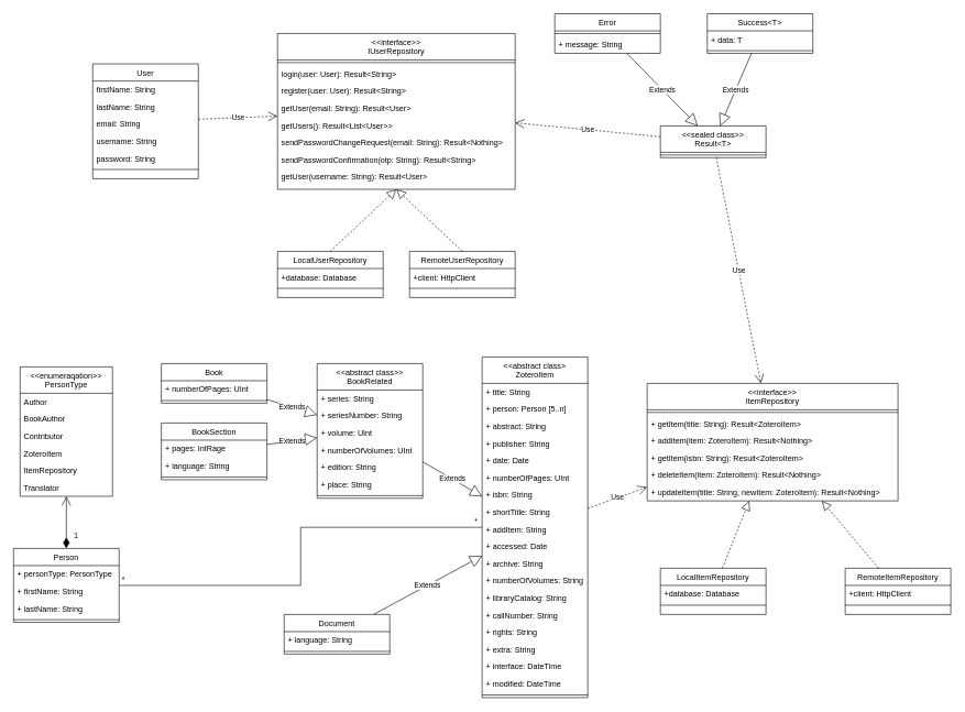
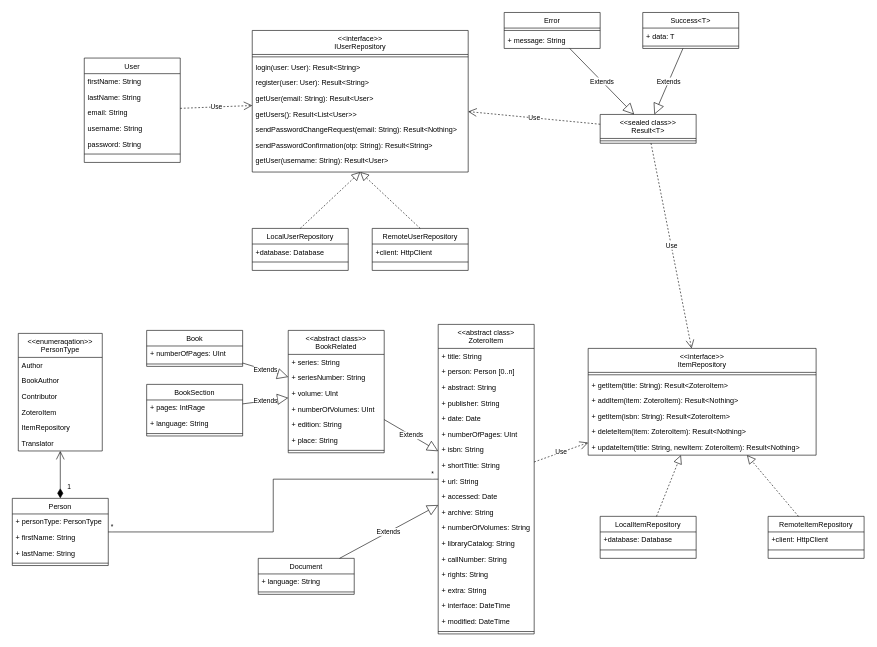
- <mxCell id="40" value="+ person: Person [5..n]" style="text;strokeColor=none;fillColor=none;align=left;verticalAlign=top;spacingLeft=4;spacingRight=4;overflow=hidden;rotatable=0;points=[[0,0.5],[1,0.5]];portConstraint=eastwest;" vertex="1" parent="38"><mxGeometry y="66" width="160" height="26" as="geometry" /></mxCell>
+ <mxCell id="40" value="+ person: Person [0..n]" style="text;strokeColor=none;fillColor=none;align=left;verticalAlign=top;spacingLeft=4;spacingRight=4;overflow=hidden;rotatable=0;points=[[0,0.5],[1,0.5]];portConstraint=eastwest;" vertex="1" parent="38"><mxGeometry y="66" width="160" height="26" as="geometry" /></mxCell>
- <mxCell id="47" value="+ addItem: String" style="text;strokeColor=none;fillColor=none;align=left;verticalAlign=top;spacingLeft=4;spacingRight=4;overflow=hidden;rotatable=0;points=[[0,0.5],[1,0.5]];portConstraint=eastwest;" vertex="1" parent="38"><mxGeometry y="248" width="160" height="26" as="geometry" /></mxCell>
+ <mxCell id="47" value="+ url: String" style="text;strokeColor=none;fillColor=none;align=left;verticalAlign=top;spacingLeft=4;spacingRight=4;overflow=hidden;rotatable=0;points=[[0,0.5],[1,0.5]];portConstraint=eastwest;" vertex="1" parent="38"><mxGeometry y="248" width="160" height="26" as="geometry" /></mxCell>
